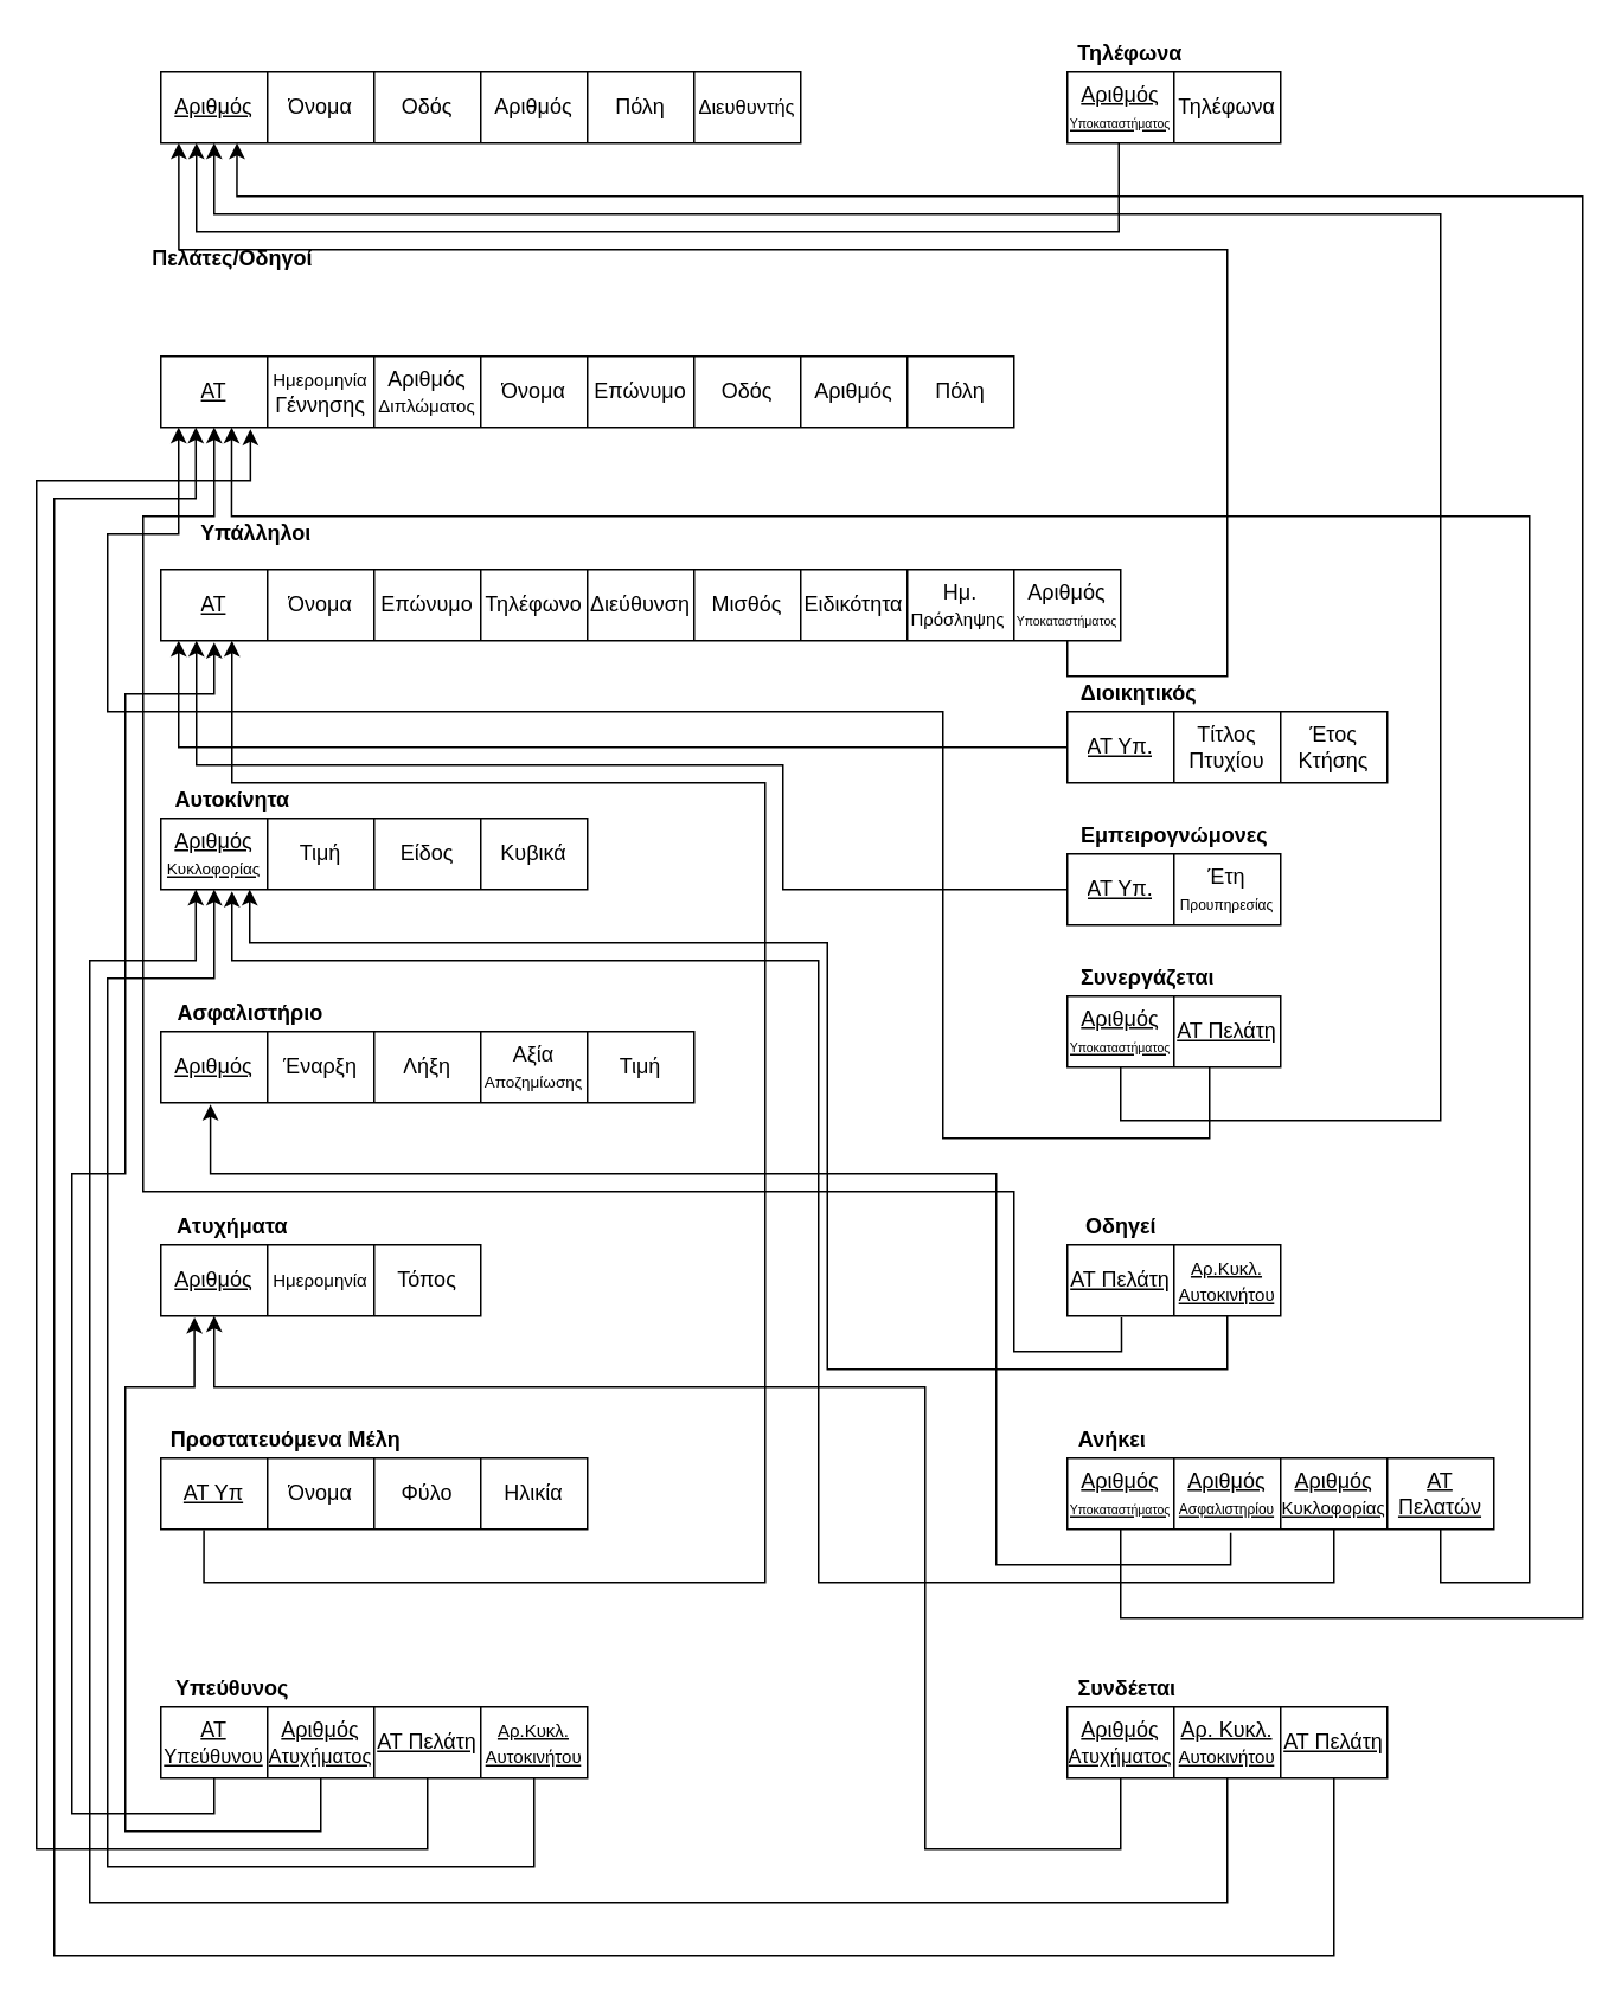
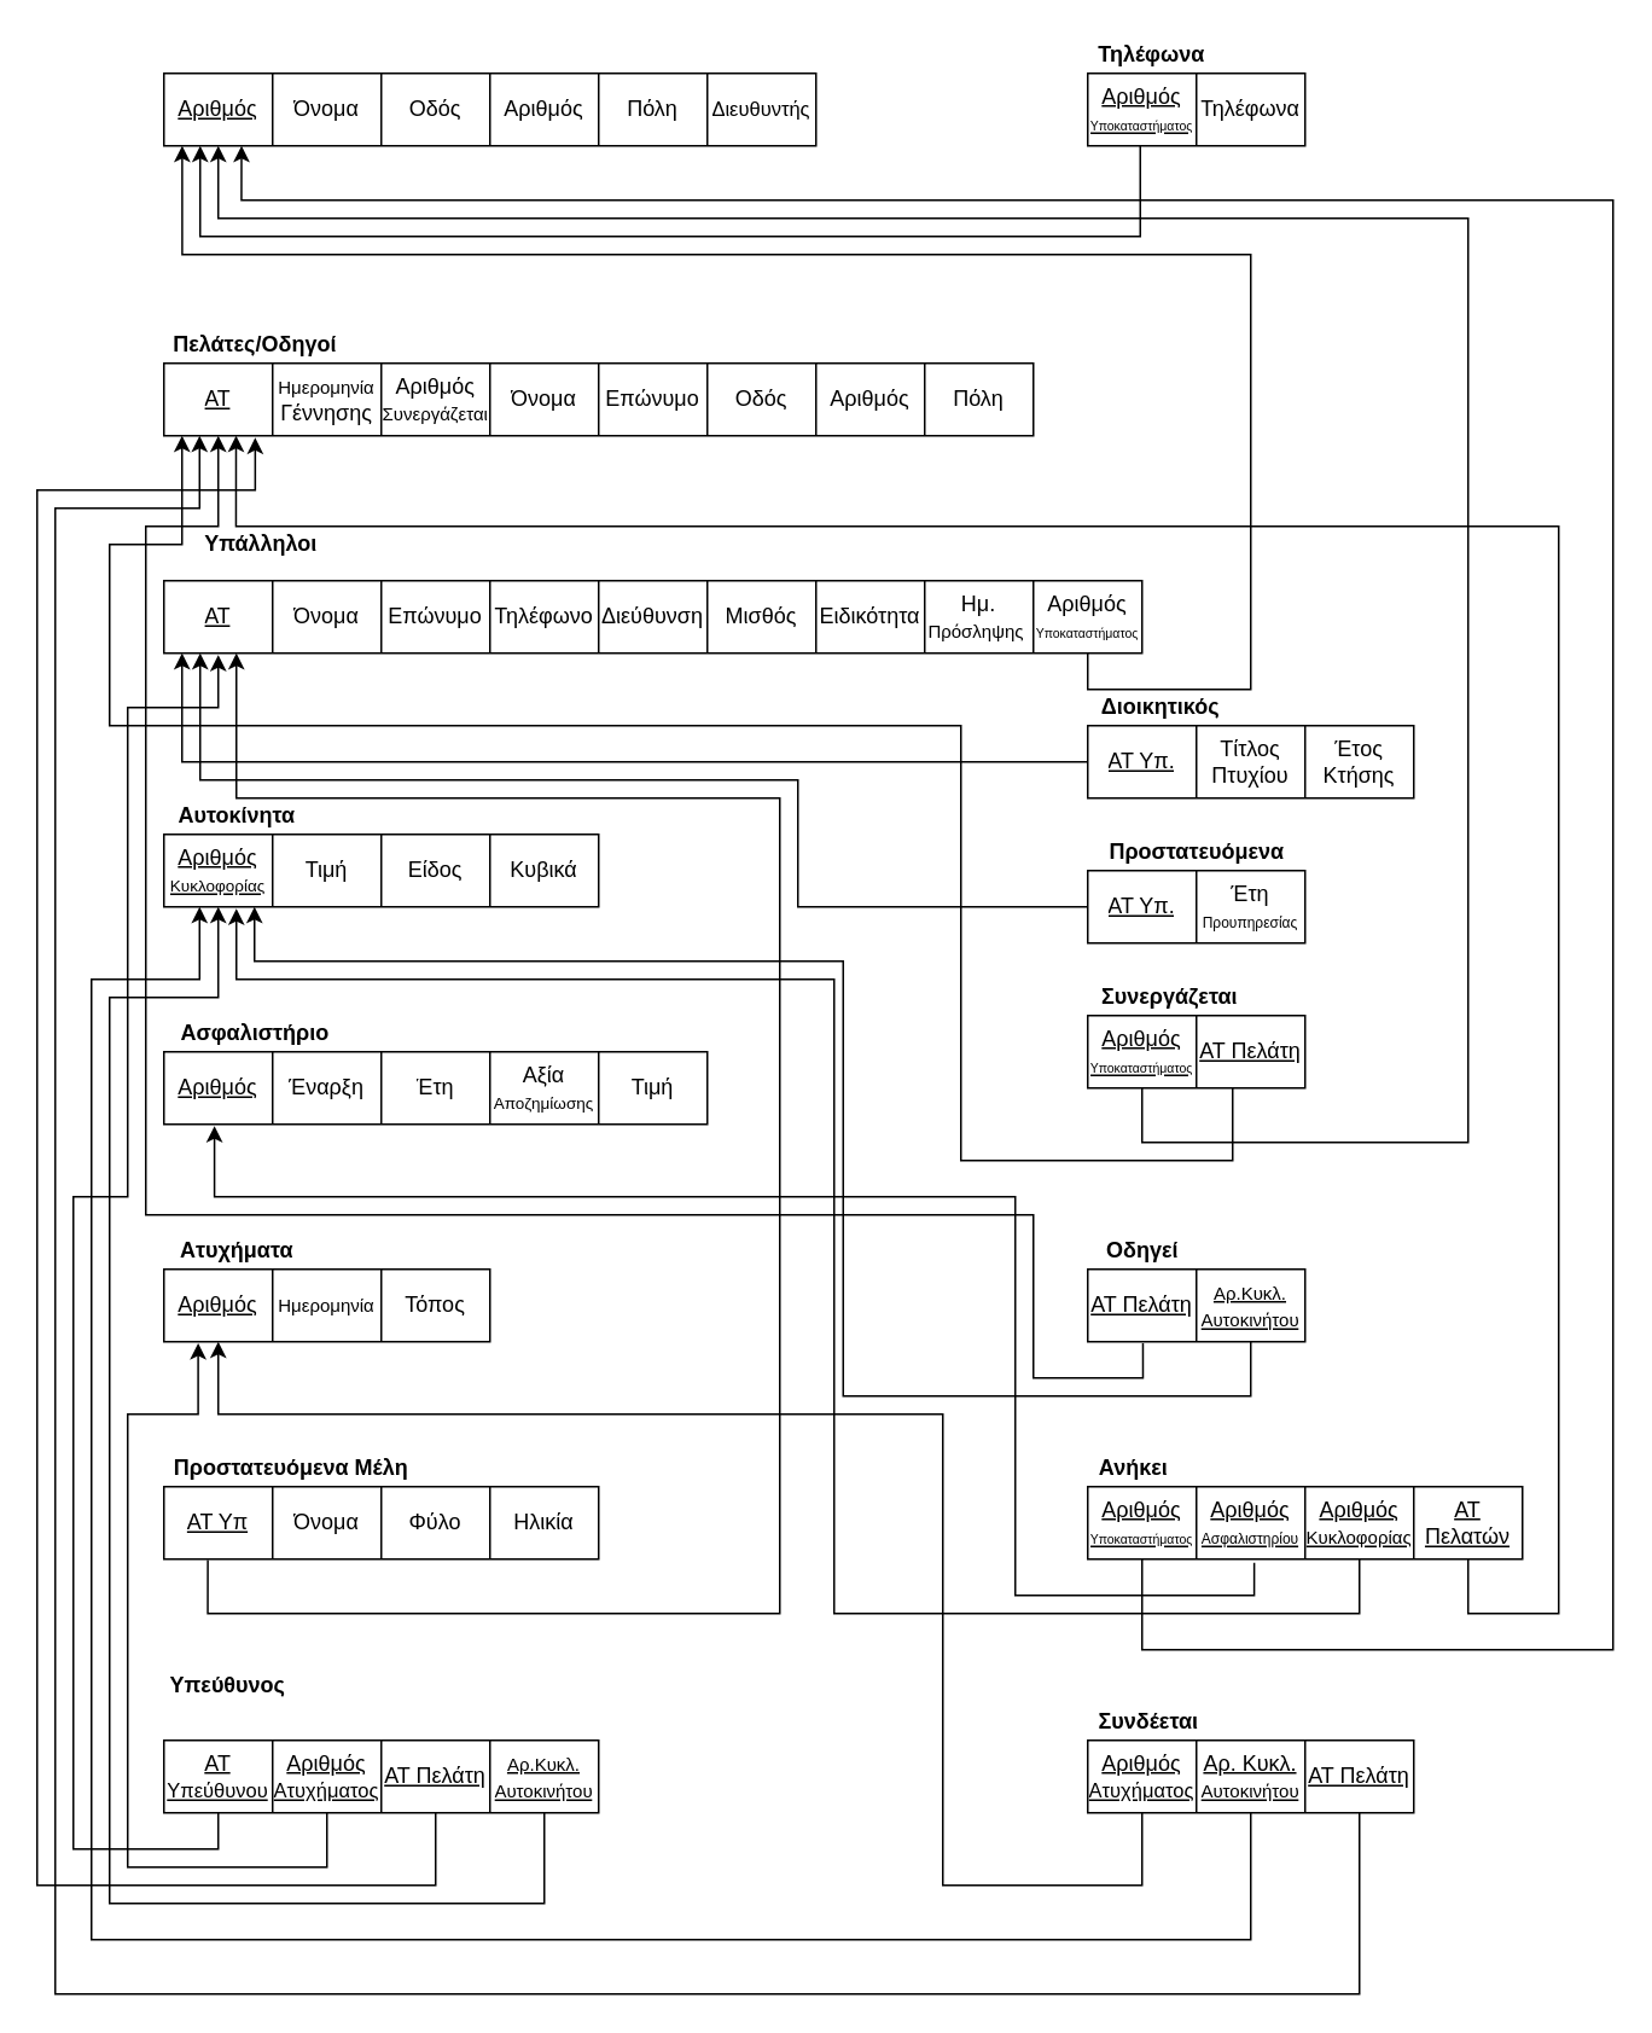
- <mxCell id="3" value="&lt;b&gt;Πελάτες/Οδηγοί&lt;/b&gt;" style="text;html=1;align=center;verticalAlign=middle;resizable=0;points=[];autosize=1;" parent="1" vertex="1"><mxGeometry x="75" y="135" width="110" height="20" as="geometry" /></mxCell>
+ <mxCell id="3" value="&lt;b&gt;Πελάτες/Οδηγοί&lt;/b&gt;" style="text;html=1;align=center;verticalAlign=middle;resizable=0;points=[];autosize=1;" parent="1" vertex="1"><mxGeometry x="85" y="180" width="110" height="20" as="geometry" /></mxCell>
- <mxCell id="47" value="&lt;font style=&quot;font-size: 12px&quot;&gt;Αριθμός &lt;/font&gt;&lt;font style=&quot;font-size: 10px&quot;&gt;Διπλώματος&lt;/font&gt;" style="shape=partialRectangle;html=1;whiteSpace=wrap;connectable=0;overflow=hidden;fillColor=none;top=0;left=0;bottom=0;right=0;" parent="44" vertex="1"><mxGeometry x="120" width="60" height="40" as="geometry" /></mxCell>
+ <mxCell id="47" value="&lt;font style=&quot;font-size: 12px&quot;&gt;Αριθμός &lt;/font&gt;&lt;font style=&quot;font-size: 10px&quot;&gt;Συνεργάζεται&lt;/font&gt;" style="shape=partialRectangle;html=1;whiteSpace=wrap;connectable=0;overflow=hidden;fillColor=none;top=0;left=0;bottom=0;right=0;" parent="44" vertex="1"><mxGeometry x="120" width="60" height="40" as="geometry" /></mxCell>
- <mxCell id="11" value="&lt;b&gt;Εμπειρογνώμονες&lt;/b&gt;" style="text;html=1;align=center;verticalAlign=middle;resizable=0;points=[];autosize=1;" parent="1" vertex="1"><mxGeometry x="600" y="460" width="120" height="20" as="geometry" /></mxCell>
+ <mxCell id="11" value="&lt;b&gt;Προστατευόμενα&lt;/b&gt;" style="text;html=1;align=center;verticalAlign=middle;resizable=0;points=[];autosize=1;" parent="1" vertex="1"><mxGeometry x="600" y="460" width="120" height="20" as="geometry" /></mxCell>
- <mxCell id="67" value="Λήξη" style="shape=partialRectangle;html=1;whiteSpace=wrap;connectable=0;overflow=hidden;fillColor=none;top=0;left=0;bottom=0;right=0;" parent="64" vertex="1"><mxGeometry x="120" width="60" height="40" as="geometry" /></mxCell>
+ <mxCell id="67" value="Έτη" style="shape=partialRectangle;html=1;whiteSpace=wrap;connectable=0;overflow=hidden;fillColor=none;top=0;left=0;bottom=0;right=0;" parent="64" vertex="1"><mxGeometry x="120" width="60" height="40" as="geometry" /></mxCell>
- <mxCell id="18" value="&lt;b&gt;Υπεύθυνος&lt;/b&gt;" style="text;html=1;align=center;verticalAlign=middle;resizable=0;points=[];autosize=1;" parent="1" vertex="1"><mxGeometry x="90" y="940" width="80" height="20" as="geometry" /></mxCell>
+ <mxCell id="18" value="&lt;b&gt;Υπεύθυνος&lt;/b&gt;" style="text;html=1;align=center;verticalAlign=middle;resizable=0;points=[];autosize=1;" parent="1" vertex="1"><mxGeometry x="85" y="920" width="80" height="20" as="geometry" /></mxCell>
